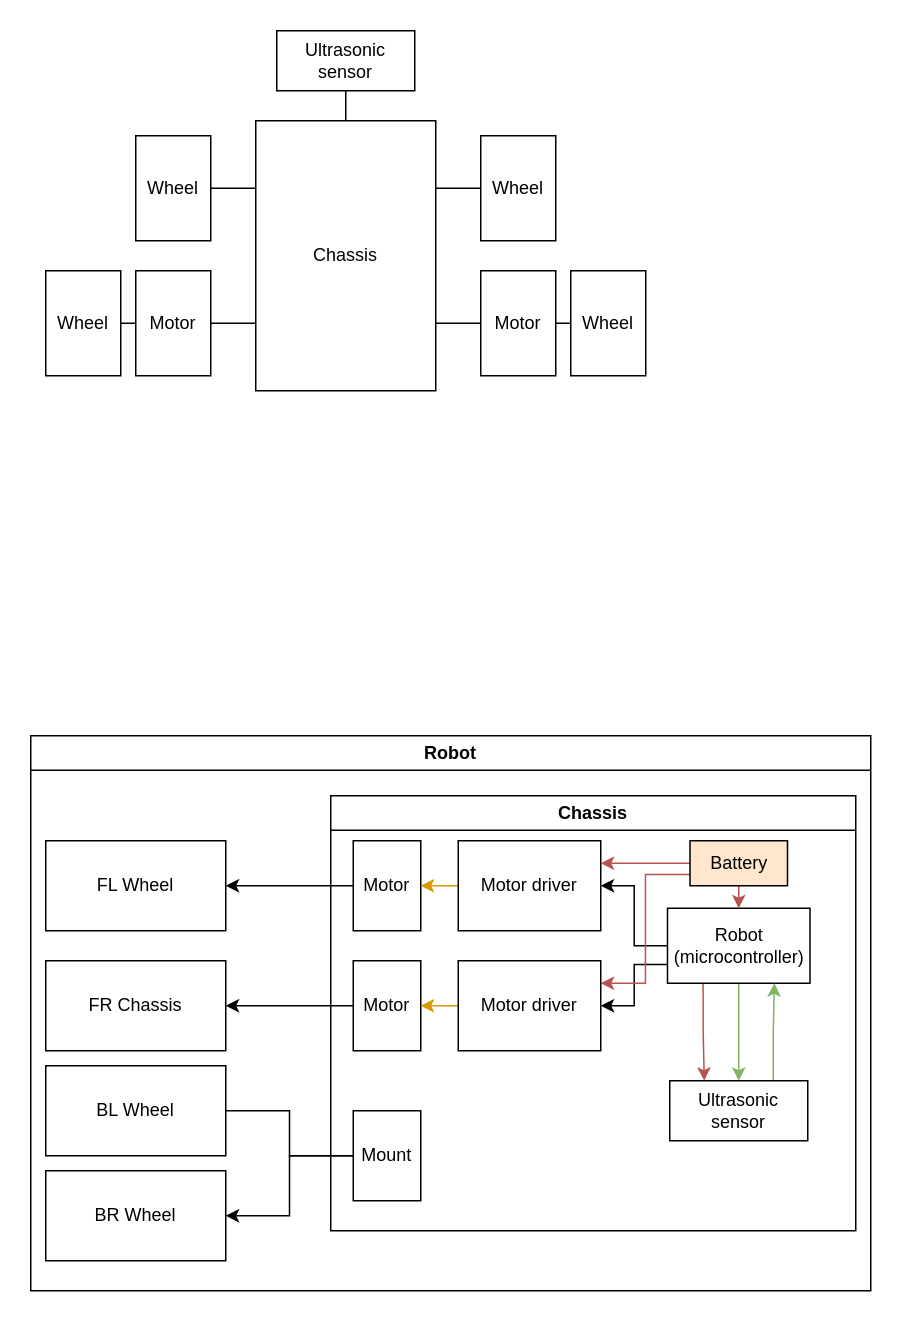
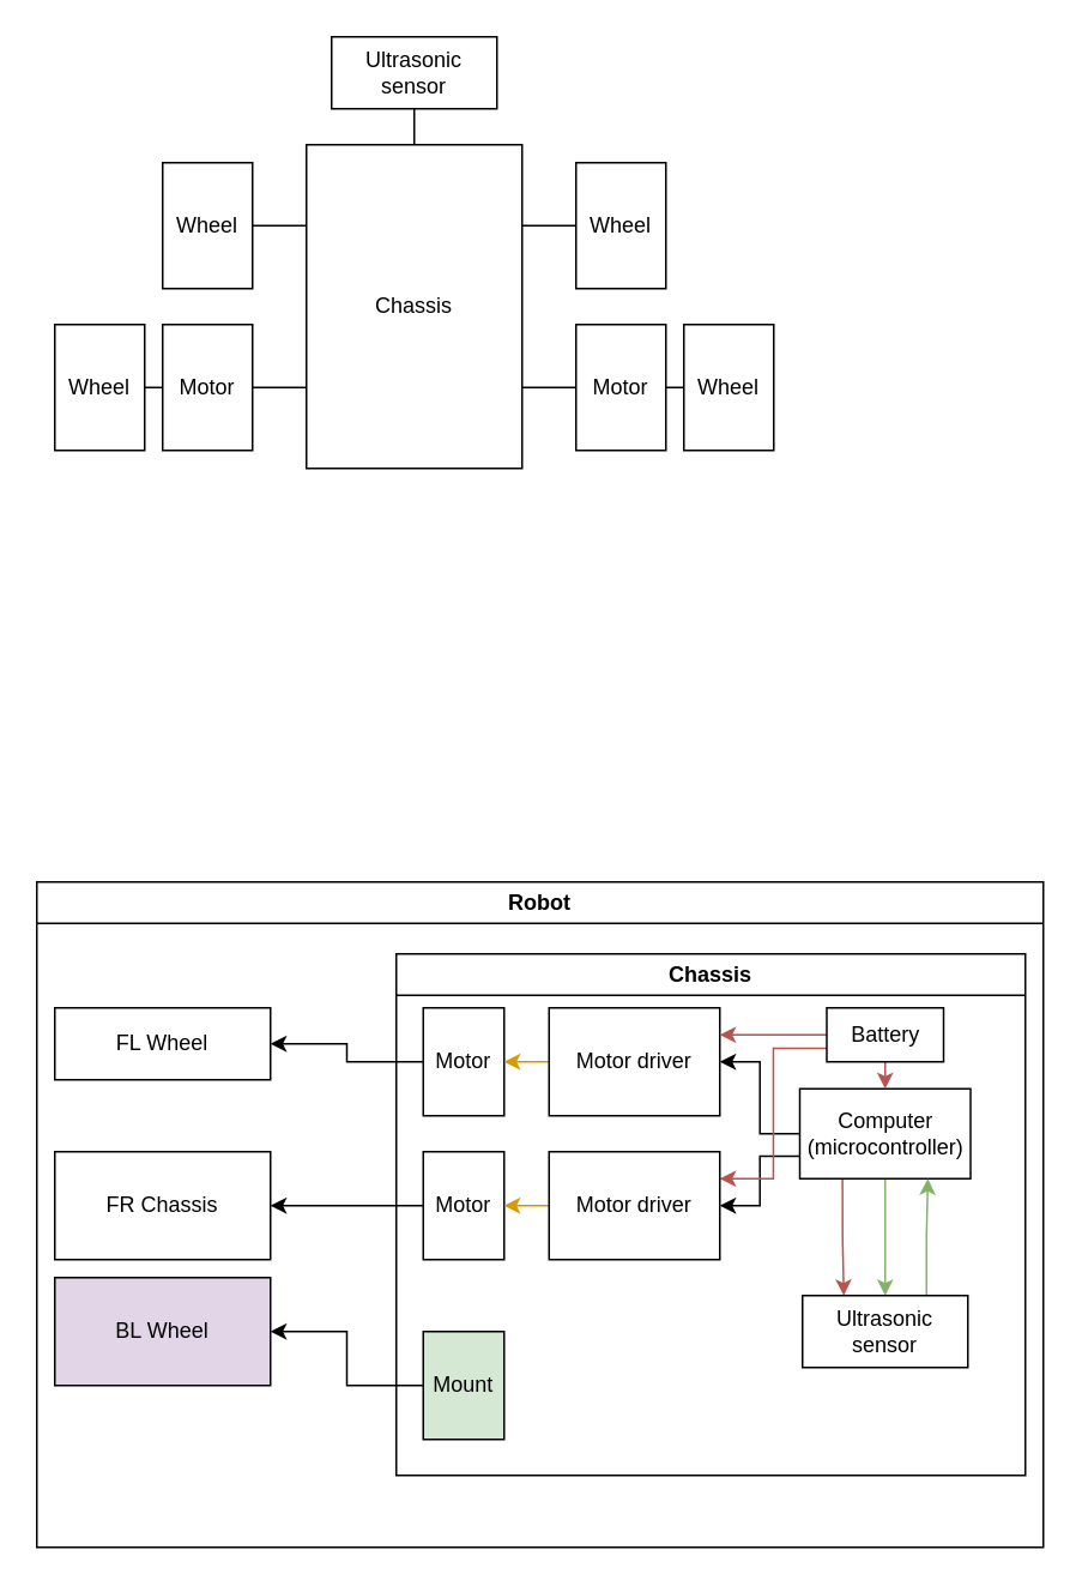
- <mxCell id="15" value="Battery" style="rounded=0;whiteSpace=wrap;html=1;fillColor=#ffe6cc;" vertex="1" parent="3"><mxGeometry x="239.5" y="30" width="65" height="30" as="geometry" /></mxCell>
+ <mxCell id="15" value="Battery" style="rounded=0;whiteSpace=wrap;html=1;" vertex="1" parent="3"><mxGeometry x="239.5" y="30" width="65" height="30" as="geometry" /></mxCell>
- <mxCell id="22" value="FL Wheel" style="rounded=0;whiteSpace=wrap;html=1;" vertex="1" parent="2"><mxGeometry x="10" y="70" width="120" height="60" as="geometry" /></mxCell>
+ <mxCell id="22" value="FL Wheel" style="rounded=0;whiteSpace=wrap;html=1;" vertex="1" parent="2"><mxGeometry x="10" y="70" width="120" height="40" as="geometry" /></mxCell>
- <mxCell id="11" value="Robot (microcontroller)" style="rounded=0;whiteSpace=wrap;html=1;" vertex="1" parent="3"><mxGeometry x="224.5" y="75" width="95" height="50" as="geometry" /></mxCell>
+ <mxCell id="11" value="Computer (microcontroller)" style="rounded=0;whiteSpace=wrap;html=1;" vertex="1" parent="3"><mxGeometry x="224.5" y="75" width="95" height="50" as="geometry" /></mxCell>
- <mxCell id="24" value="BL Wheel" style="rounded=0;whiteSpace=wrap;html=1;" vertex="1" parent="2"><mxGeometry x="10" y="220" width="120" height="60" as="geometry" /></mxCell>
+ <mxCell id="24" value="BL Wheel" style="rounded=0;whiteSpace=wrap;html=1;fillColor=#e1d5e7;" vertex="1" parent="2"><mxGeometry x="10" y="220" width="120" height="60" as="geometry" /></mxCell>
- <mxCell id="28" style="edgeStyle=orthogonalEdgeStyle;rounded=0;orthogonalLoop=1;jettySize=auto;html=1;exitX=0;exitY=0.5;exitDx=0;exitDy=0;entryX=1;entryY=0.5;entryDx=0;entryDy=0;endArrow=none;" edge="1" parent="2" source="21" target="24"><mxGeometry relative="1" as="geometry" /></mxCell>
+ <mxCell id="28" style="edgeStyle=orthogonalEdgeStyle;rounded=0;orthogonalLoop=1;jettySize=auto;html=1;exitX=0;exitY=0.5;exitDx=0;exitDy=0;entryX=1;entryY=0.5;entryDx=0;entryDy=0;" edge="1" parent="2" source="21" target="24"><mxGeometry relative="1" as="geometry" /></mxCell>
- <mxCell id="21" value="Mount" style="rounded=0;whiteSpace=wrap;html=1;" vertex="1" parent="3"><mxGeometry x="15" y="210" width="45" height="60" as="geometry" /></mxCell>
+ <mxCell id="21" value="Mount" style="rounded=0;whiteSpace=wrap;html=1;fillColor=#d5e8d4;" vertex="1" parent="3"><mxGeometry x="15" y="210" width="45" height="60" as="geometry" /></mxCell>
- <mxCell id="29" style="edgeStyle=orthogonalEdgeStyle;rounded=0;orthogonalLoop=1;jettySize=auto;html=1;exitX=0;exitY=0.5;exitDx=0;exitDy=0;entryX=1;entryY=0.5;entryDx=0;entryDy=0;" edge="1" parent="2" source="21" target="25"><mxGeometry relative="1" as="geometry" /></mxCell>
- <mxCell id="25" value="BR Wheel" style="rounded=0;whiteSpace=wrap;html=1;" vertex="1" parent="2"><mxGeometry x="10" y="290" width="120" height="60" as="geometry" /></mxCell>
